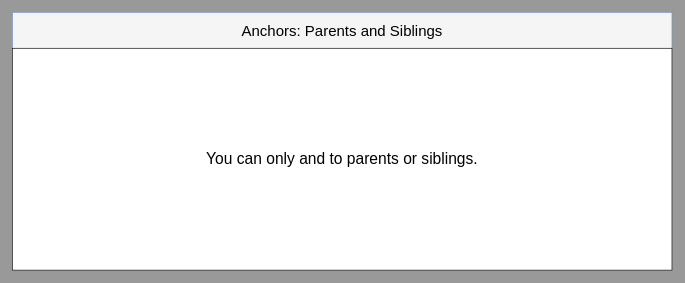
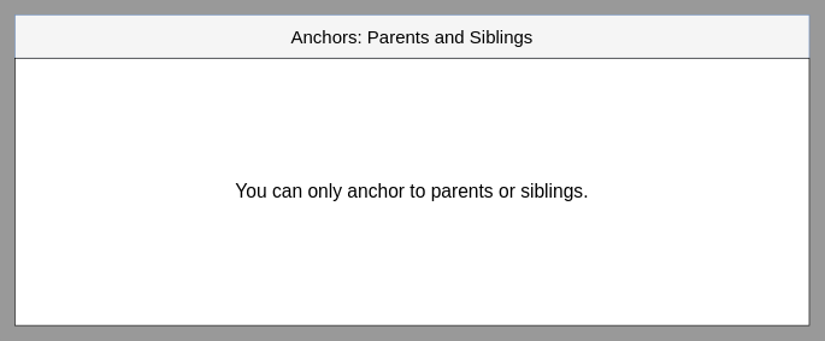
- <mxCell id="3" value="You can only and to parents or siblings." style="rounded=0;whiteSpace=wrap;html=1;fontSize=26;" vertex="1" parent="1"><mxGeometry x="20" y="80" width="1100" height="370" as="geometry" /></mxCell>
+ <mxCell id="3" value="You can only anchor to parents or siblings." style="rounded=0;whiteSpace=wrap;html=1;fontSize=26;" vertex="1" parent="1"><mxGeometry x="20" y="80" width="1100" height="370" as="geometry" /></mxCell>
